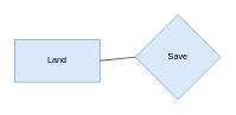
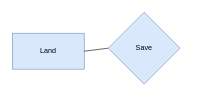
- <mxCell id="2" value="Save" style="rhombus;whiteSpace=wrap;html=1;fillColor=#dae8fc;strokeColor=#6c8ebf;" vertex="1" parent="1"><mxGeometry x="190" y="20" width="120" height="120" as="geometry" /></mxCell>
+ <mxCell id="2" value="Save" style="rhombus;whiteSpace=wrap;html=1;fillColor=#dae8fc;strokeColor=#6c8ebf;" vertex="1" parent="1"><mxGeometry x="180" y="20" width="120" height="120" as="geometry" /></mxCell>
